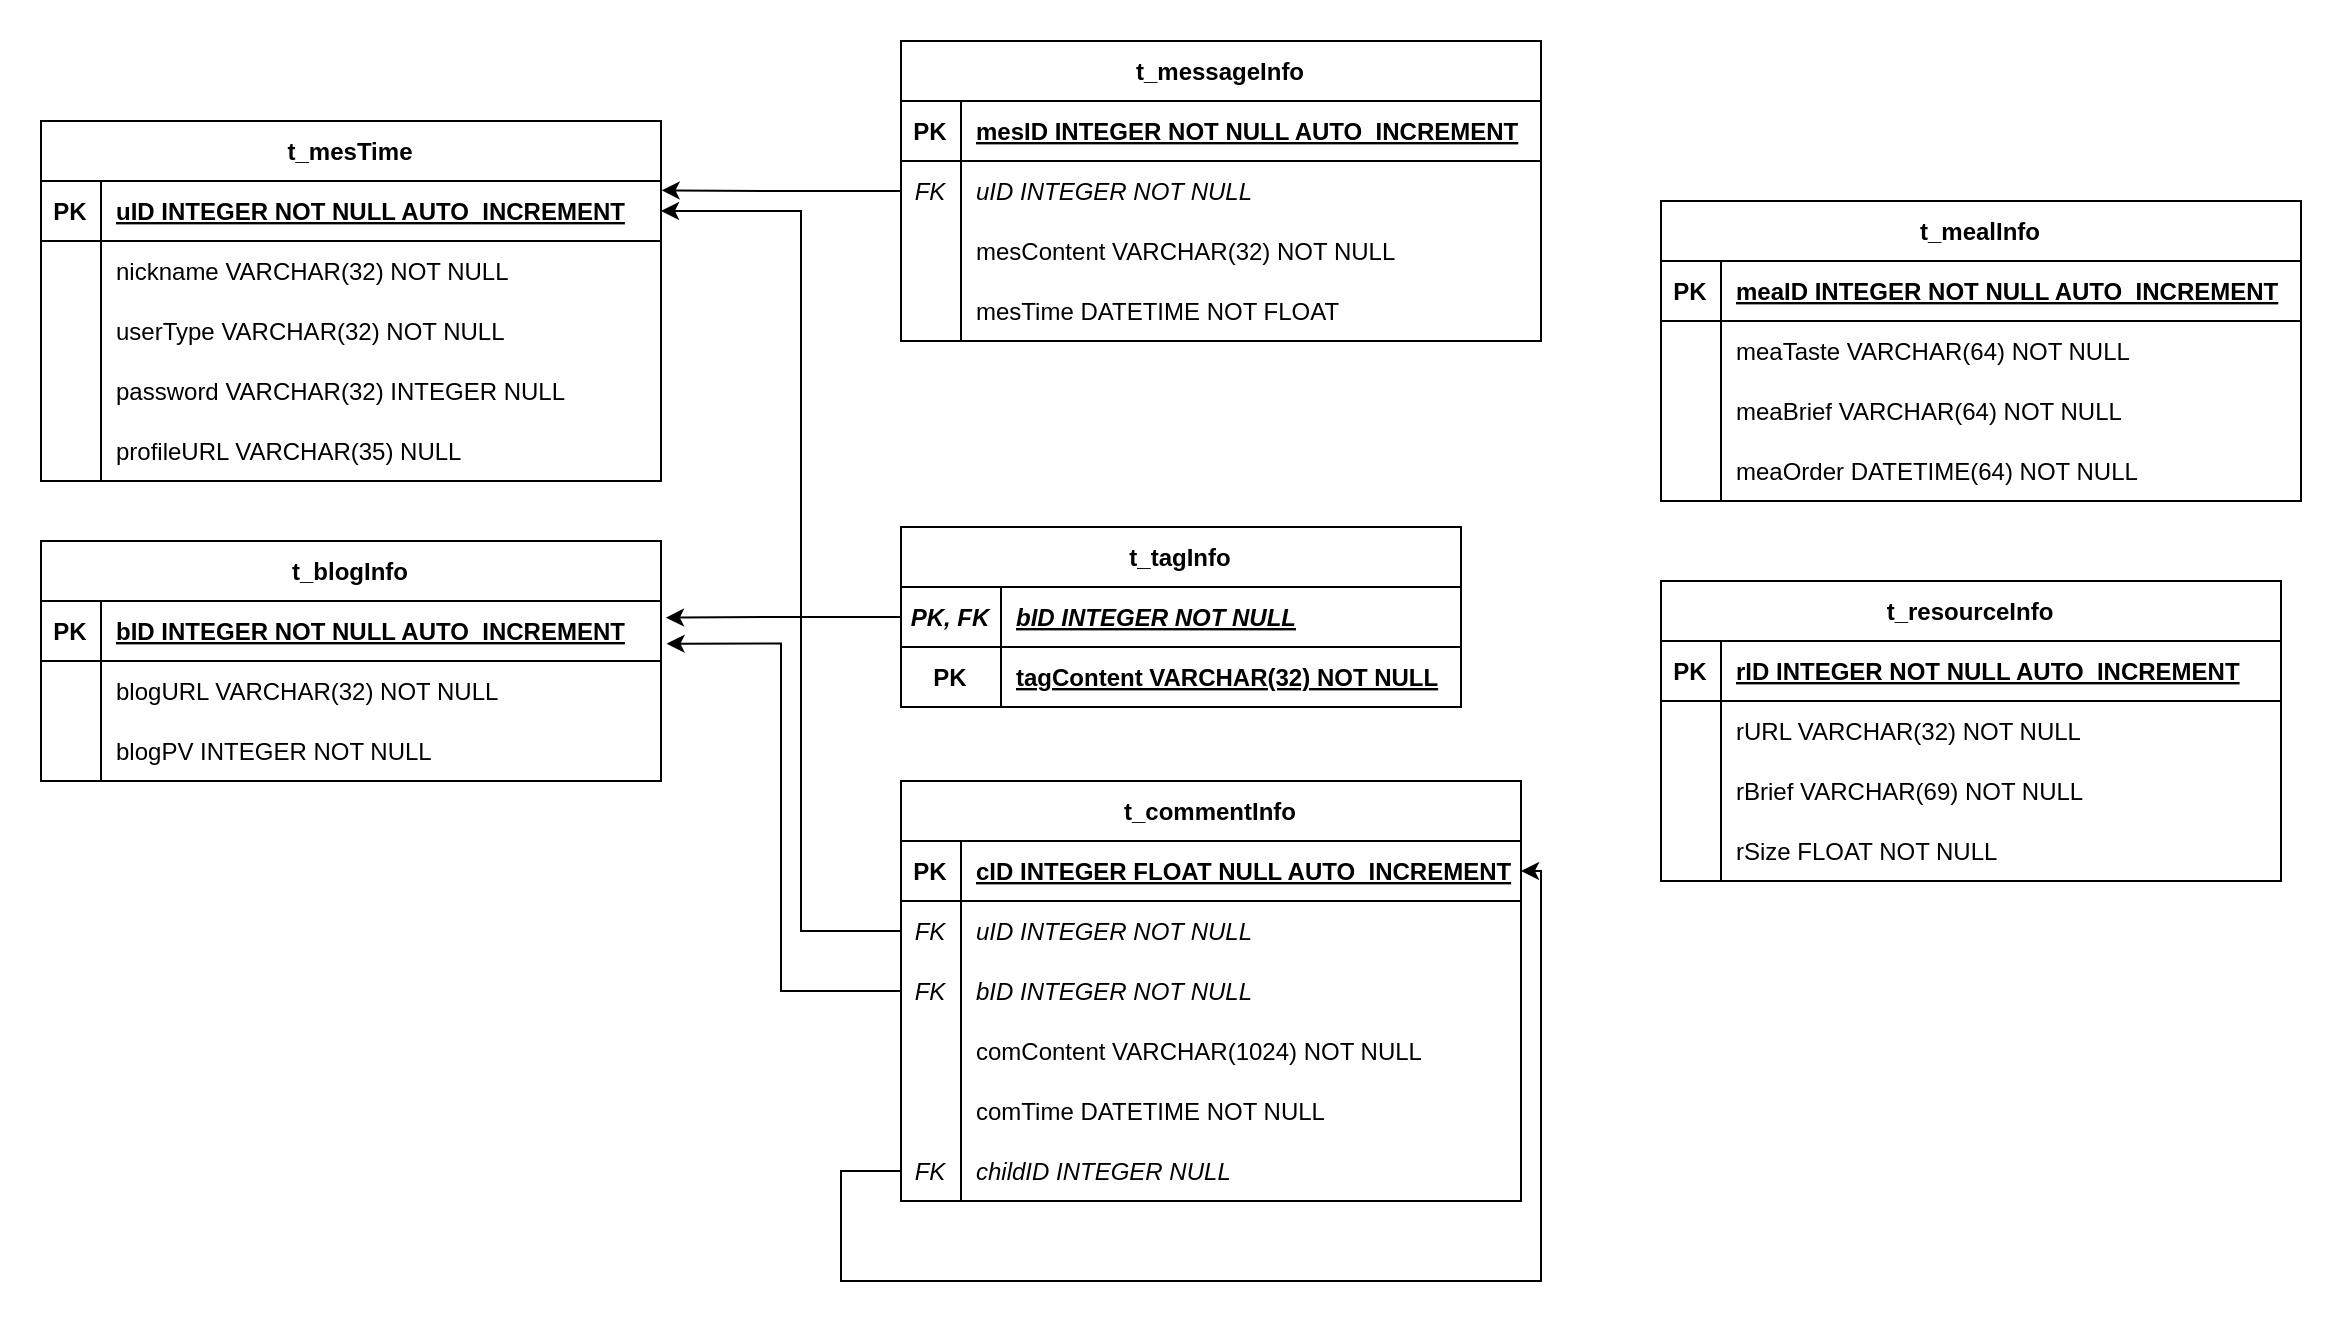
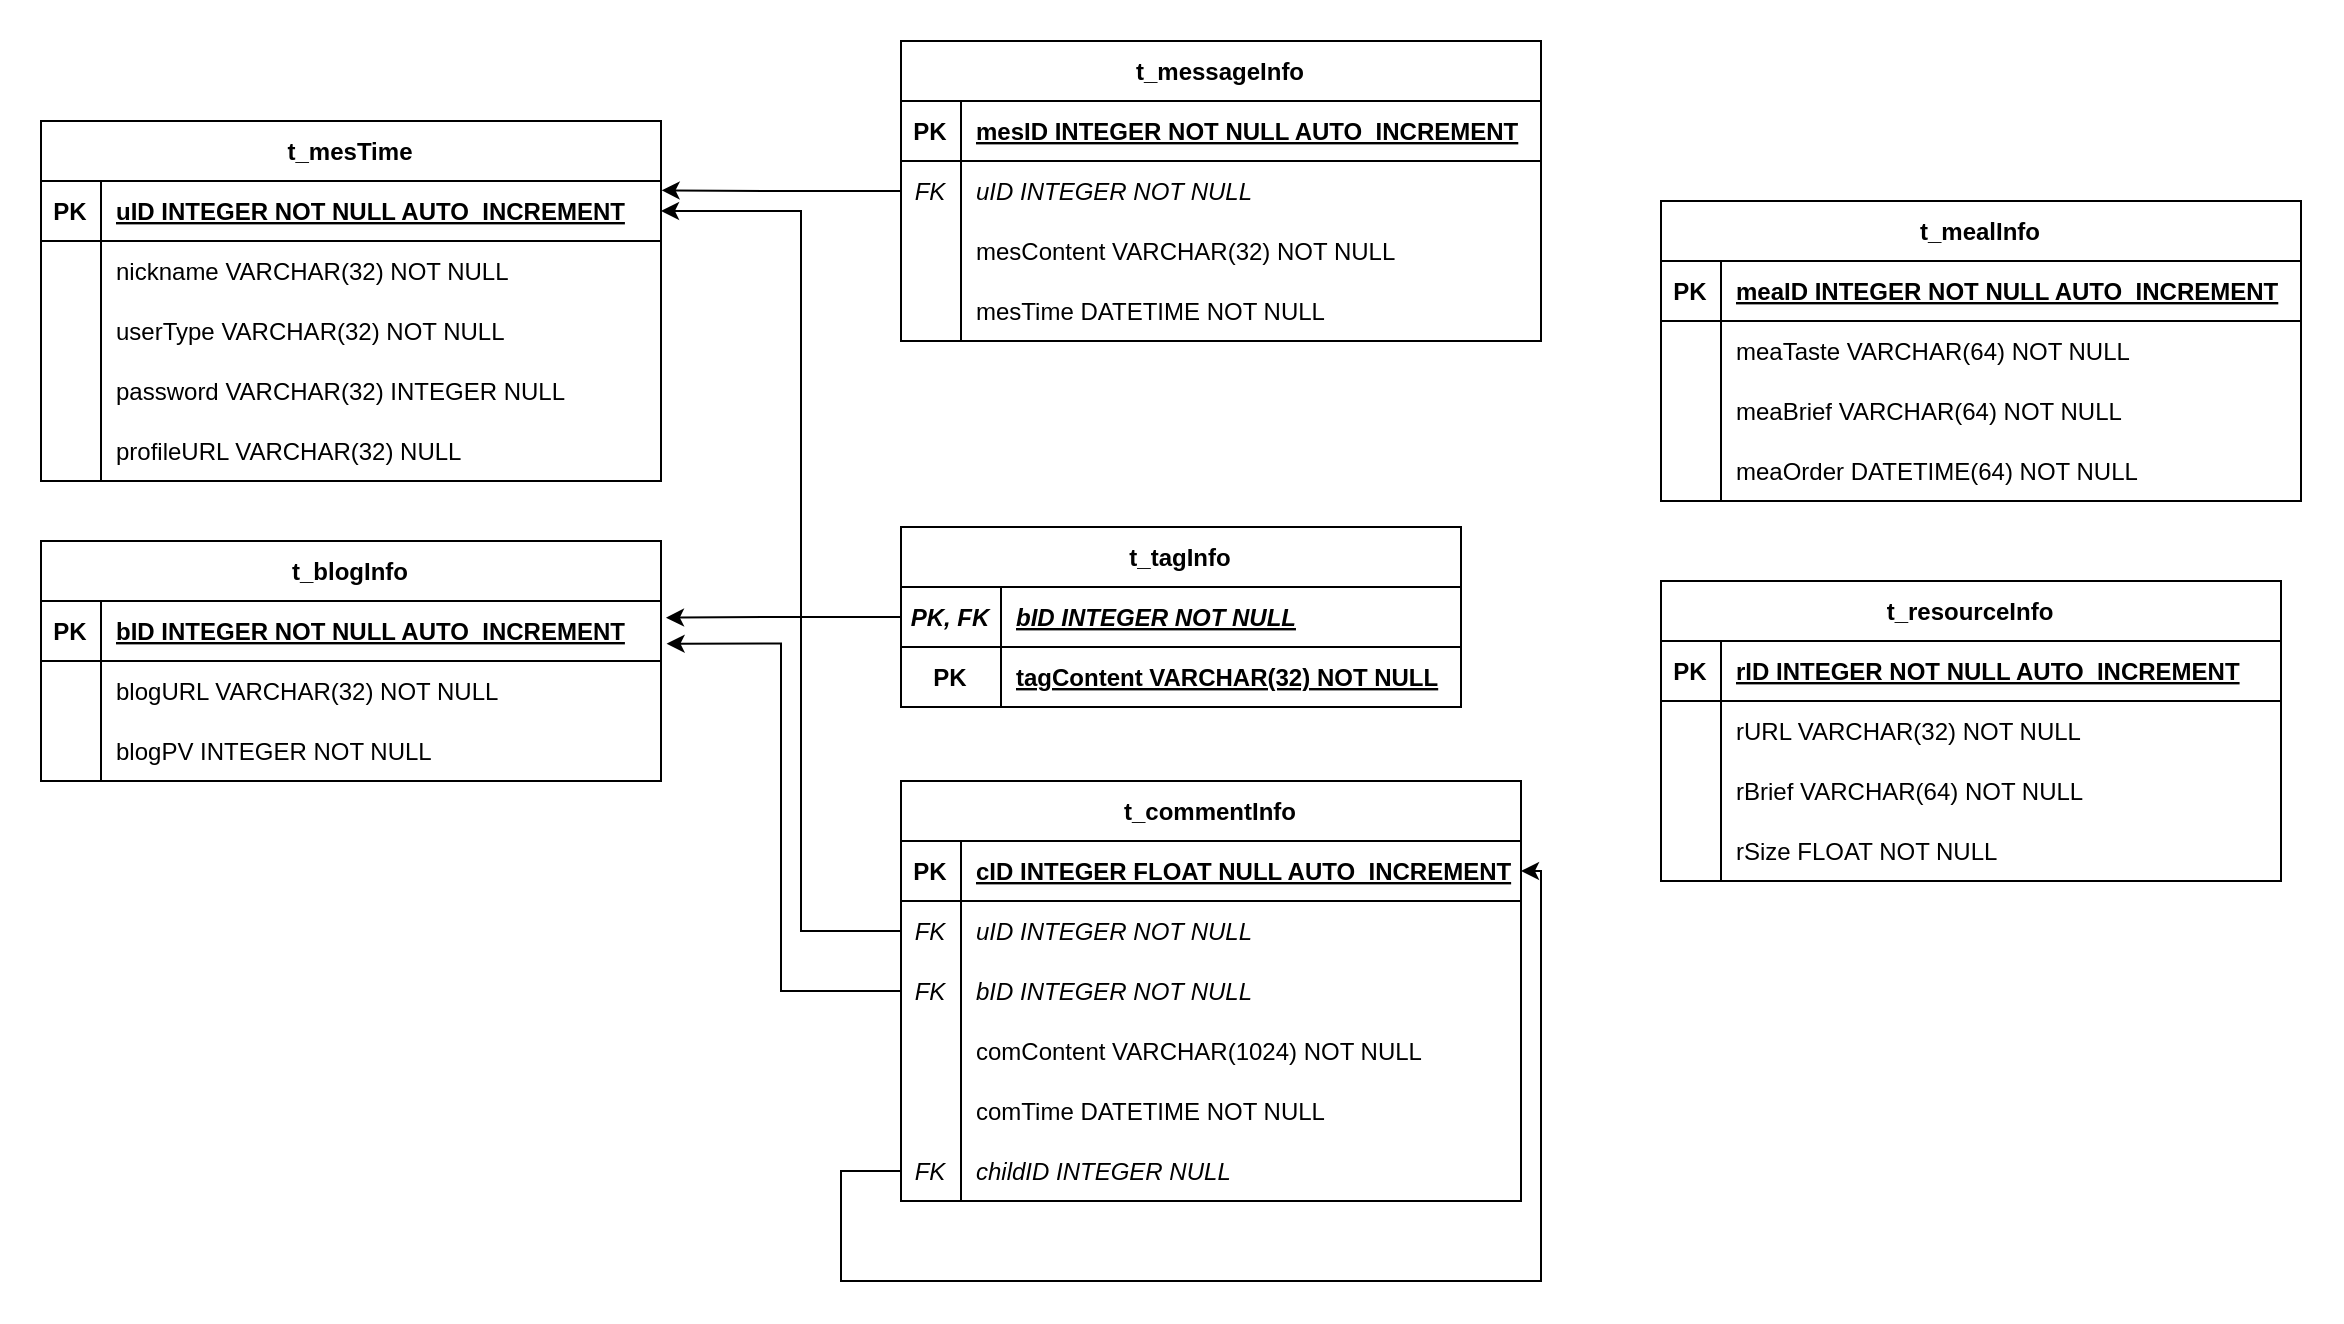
- <mxCell id="94" value="mesTime DATETIME NOT FLOAT" style="shape=partialRectangle;overflow=hidden;connectable=0;fillColor=none;align=left;strokeColor=inherit;top=0;left=0;bottom=0;right=0;spacingLeft=6;" parent="92" vertex="1"><mxGeometry x="30" width="290" height="30" as="geometry"><mxRectangle width="290" height="30" as="alternateBounds" /></mxGeometry></mxCell>
+ <mxCell id="94" value="mesTime DATETIME NOT NULL" style="shape=partialRectangle;overflow=hidden;connectable=0;fillColor=none;align=left;strokeColor=inherit;top=0;left=0;bottom=0;right=0;spacingLeft=6;" parent="92" vertex="1"><mxGeometry x="30" width="290" height="30" as="geometry"><mxRectangle width="290" height="30" as="alternateBounds" /></mxGeometry></mxCell>
- <mxCell id="17" value="profileURL VARCHAR(35) NULL" style="shape=partialRectangle;overflow=hidden;connectable=0;fillColor=none;align=left;strokeColor=inherit;top=0;left=0;bottom=0;right=0;spacingLeft=6;" parent="15" vertex="1"><mxGeometry x="30" width="280" height="30" as="geometry"><mxRectangle width="280" height="30" as="alternateBounds" /></mxGeometry></mxCell>
+ <mxCell id="17" value="profileURL VARCHAR(32) NULL" style="shape=partialRectangle;overflow=hidden;connectable=0;fillColor=none;align=left;strokeColor=inherit;top=0;left=0;bottom=0;right=0;spacingLeft=6;" parent="15" vertex="1"><mxGeometry x="30" width="280" height="30" as="geometry"><mxRectangle width="280" height="30" as="alternateBounds" /></mxGeometry></mxCell>
- <mxCell id="58" value="rBrief VARCHAR(69) NOT NULL" style="shape=partialRectangle;overflow=hidden;connectable=0;fillColor=none;align=left;strokeColor=inherit;top=0;left=0;bottom=0;right=0;spacingLeft=6;" parent="56" vertex="1"><mxGeometry x="30" width="280" height="30" as="geometry"><mxRectangle width="280" height="30" as="alternateBounds" /></mxGeometry></mxCell>
+ <mxCell id="58" value="rBrief VARCHAR(64) NOT NULL" style="shape=partialRectangle;overflow=hidden;connectable=0;fillColor=none;align=left;strokeColor=inherit;top=0;left=0;bottom=0;right=0;spacingLeft=6;" parent="56" vertex="1"><mxGeometry x="30" width="280" height="30" as="geometry"><mxRectangle width="280" height="30" as="alternateBounds" /></mxGeometry></mxCell>
